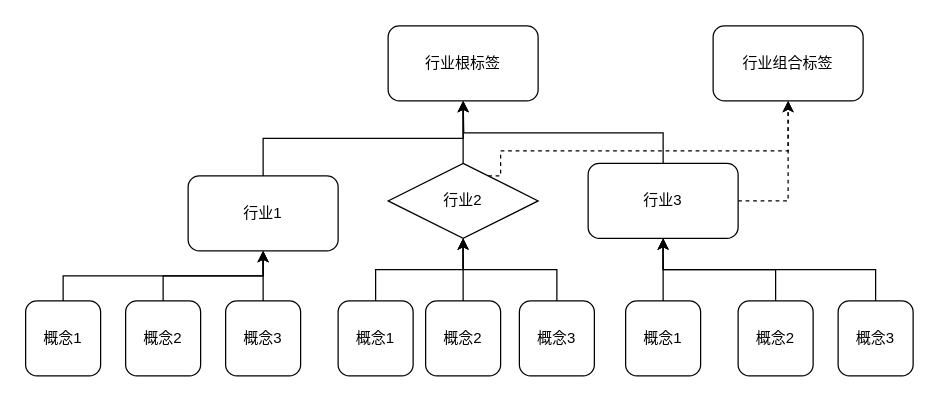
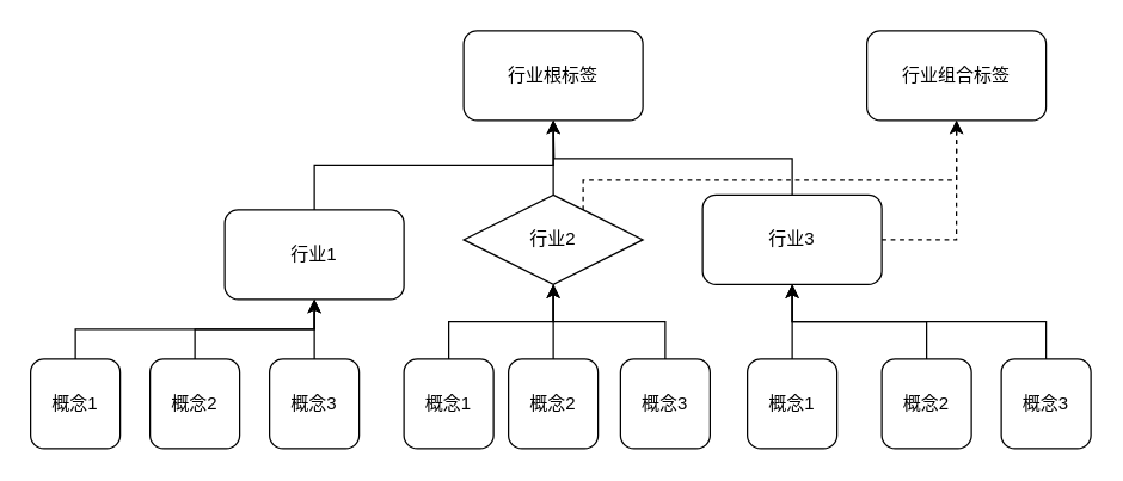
- <mxCell id="29" value="行业组合标签" style="rounded=1;whiteSpace=wrap;html=1;" vertex="1" parent="1"><mxGeometry x="570" y="20" width="120" height="60" as="geometry" /></mxCell>
+ <mxCell id="29" value="行业组合标签" style="rounded=1;whiteSpace=wrap;html=1;" vertex="1" parent="1"><mxGeometry x="580" y="20" width="120" height="60" as="geometry" /></mxCell>
